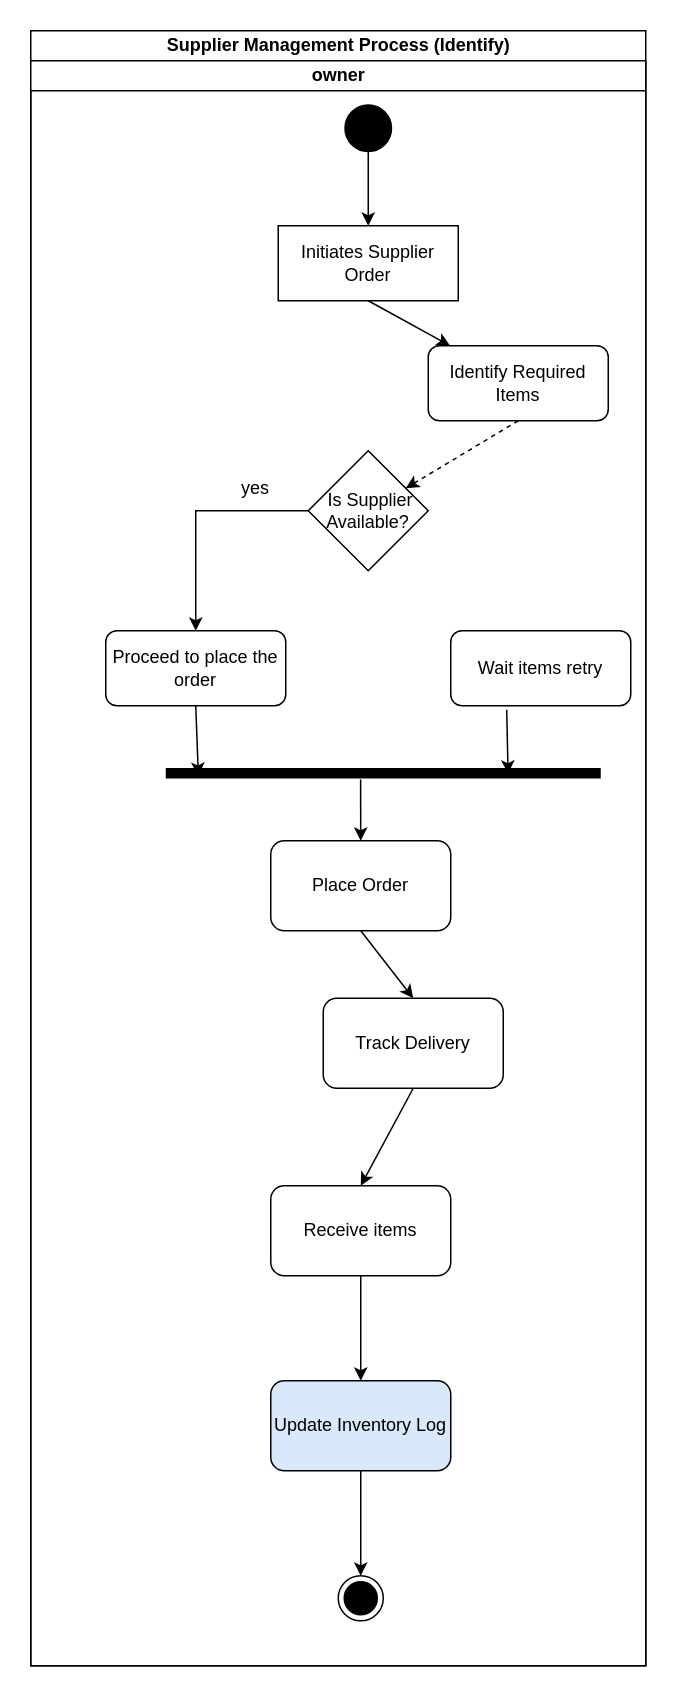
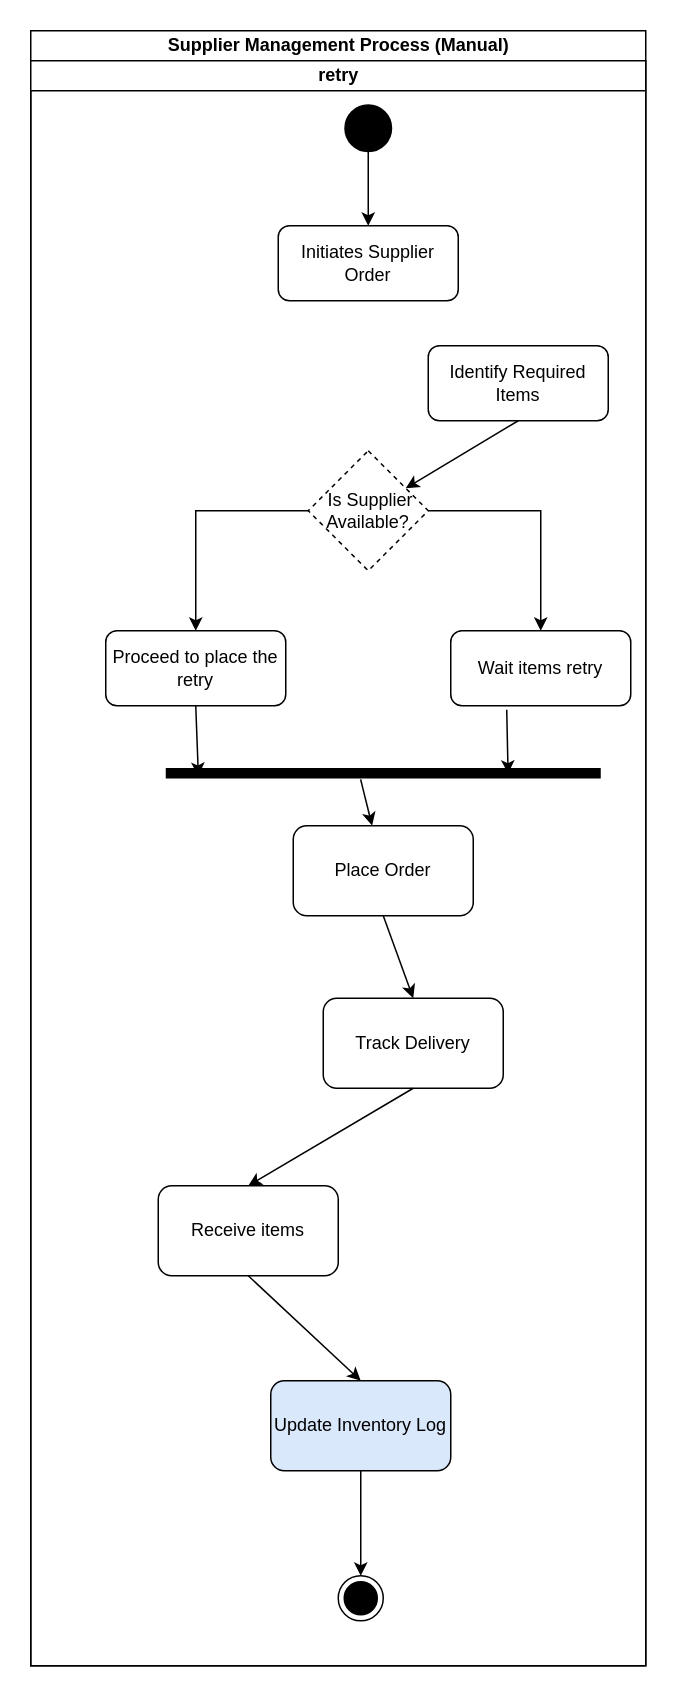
- <mxCell id="2" value="Supplier Management Process (Identify)" style="swimlane;childLayout=stackLayout;resizeParent=1;resizeParentMax=0;startSize=20;html=1;" parent="1" vertex="1"><mxGeometry x="20" y="20" width="410" height="1090" as="geometry" /></mxCell>
+ <mxCell id="2" value="Supplier Management Process (Manual)" style="swimlane;childLayout=stackLayout;resizeParent=1;resizeParentMax=0;startSize=20;html=1;" parent="1" vertex="1"><mxGeometry x="20" y="20" width="410" height="1090" as="geometry" /></mxCell>
- <mxCell id="3" value="owner" style="swimlane;startSize=20;html=1;" parent="2" vertex="1"><mxGeometry y="20" width="410" height="1070" as="geometry" /></mxCell>
+ <mxCell id="3" value="retry" style="swimlane;startSize=20;html=1;" parent="2" vertex="1"><mxGeometry y="20" width="410" height="1070" as="geometry" /></mxCell>
- <mxCell id="5" value="Initiates Supplier Order" style="whiteSpace=wrap;html=1;rounded=0;" parent="3" vertex="1"><mxGeometry x="165" y="110" width="120" height="50" as="geometry" /></mxCell>
+ <mxCell id="5" value="Initiates Supplier Order" style="rounded=1;whiteSpace=wrap;html=1;" parent="3" vertex="1"><mxGeometry x="165" y="110" width="120" height="50" as="geometry" /></mxCell>
- <mxCell id="10" value="" style="endArrow=classic;html=1;rounded=0;exitX=0.5;exitY=1;exitDx=0;exitDy=0;" parent="3" source="5" target="6" edge="1"><mxGeometry width="50" height="50" relative="1" as="geometry"><mxPoint x="180.0" y="330" as="sourcePoint" /><mxPoint x="230.0" y="280" as="targetPoint" /></mxGeometry></mxCell>
- <mxCell id="17" value="" style="endArrow=classic;html=1;rounded=0;exitX=0.5;exitY=1;exitDx=0;exitDy=0;dashed=1;" parent="3" source="6" target="16" edge="1"><mxGeometry width="50" height="50" relative="1" as="geometry"><mxPoint x="370.0" y="320" as="sourcePoint" /><mxPoint x="420.0" y="270" as="targetPoint" /></mxGeometry></mxCell>
+ <mxCell id="17" value="" style="endArrow=classic;html=1;rounded=0;exitX=0.5;exitY=1;exitDx=0;exitDy=0;" parent="3" source="6" target="16" edge="1"><mxGeometry width="50" height="50" relative="1" as="geometry"><mxPoint x="370.0" y="320" as="sourcePoint" /><mxPoint x="420.0" y="270" as="targetPoint" /></mxGeometry></mxCell>
- <mxCell id="20" value="yes" style="text;html=1;align=center;verticalAlign=middle;whiteSpace=wrap;rounded=0;" parent="3" vertex="1"><mxGeometry x="120.0" y="270" width="60" height="30" as="geometry" /></mxCell>
- <mxCell id="16" value="&amp;nbsp;Is Supplier Available?" style="rhombus;whiteSpace=wrap;html=1;" parent="3" vertex="1"><mxGeometry x="185.0" y="260" width="80" height="80" as="geometry" /></mxCell>
+ <mxCell id="16" value="&amp;nbsp;Is Supplier Available?" style="rhombus;whiteSpace=wrap;html=1;dashed=1;" parent="3" vertex="1"><mxGeometry x="185.0" y="260" width="80" height="80" as="geometry" /></mxCell>
+ <mxCell id="18" value="" style="endArrow=classic;html=1;rounded=0;exitX=1;exitY=0.5;exitDx=0;exitDy=0;entryX=0.5;entryY=0;entryDx=0;entryDy=0;" parent="3" source="16" target="7" edge="1"><mxGeometry width="50" height="50" relative="1" as="geometry"><mxPoint x="370.0" y="320" as="sourcePoint" /><mxPoint x="420.0" y="270" as="targetPoint" /><Array as="points"><mxPoint x="340.0" y="300" /></Array></mxGeometry></mxCell>
- <mxCell id="8" value="Proceed to place the order" style="rounded=1;whiteSpace=wrap;html=1;" parent="3" vertex="1"><mxGeometry x="50" y="380" width="120" height="50" as="geometry" /></mxCell>
+ <mxCell id="8" value="Proceed to place the retry" style="rounded=1;whiteSpace=wrap;html=1;" parent="3" vertex="1"><mxGeometry x="50" y="380" width="120" height="50" as="geometry" /></mxCell>
- <mxCell id="12" value="Place Order" style="rounded=1;whiteSpace=wrap;html=1;" parent="3" vertex="1"><mxGeometry x="160.0" y="520" width="120" height="60" as="geometry" /></mxCell>
+ <mxCell id="12" value="Place Order" style="rounded=1;whiteSpace=wrap;html=1;" parent="3" vertex="1"><mxGeometry x="175" y="510" width="120" height="60" as="geometry" /></mxCell>
- <mxCell id="14" value="Receive items" style="rounded=1;whiteSpace=wrap;html=1;" parent="3" vertex="1"><mxGeometry x="160.0" y="750" width="120" height="60" as="geometry" /></mxCell>
+ <mxCell id="14" value="Receive items" style="rounded=1;whiteSpace=wrap;html=1;" parent="3" vertex="1"><mxGeometry x="85" y="750" width="120" height="60" as="geometry" /></mxCell>
